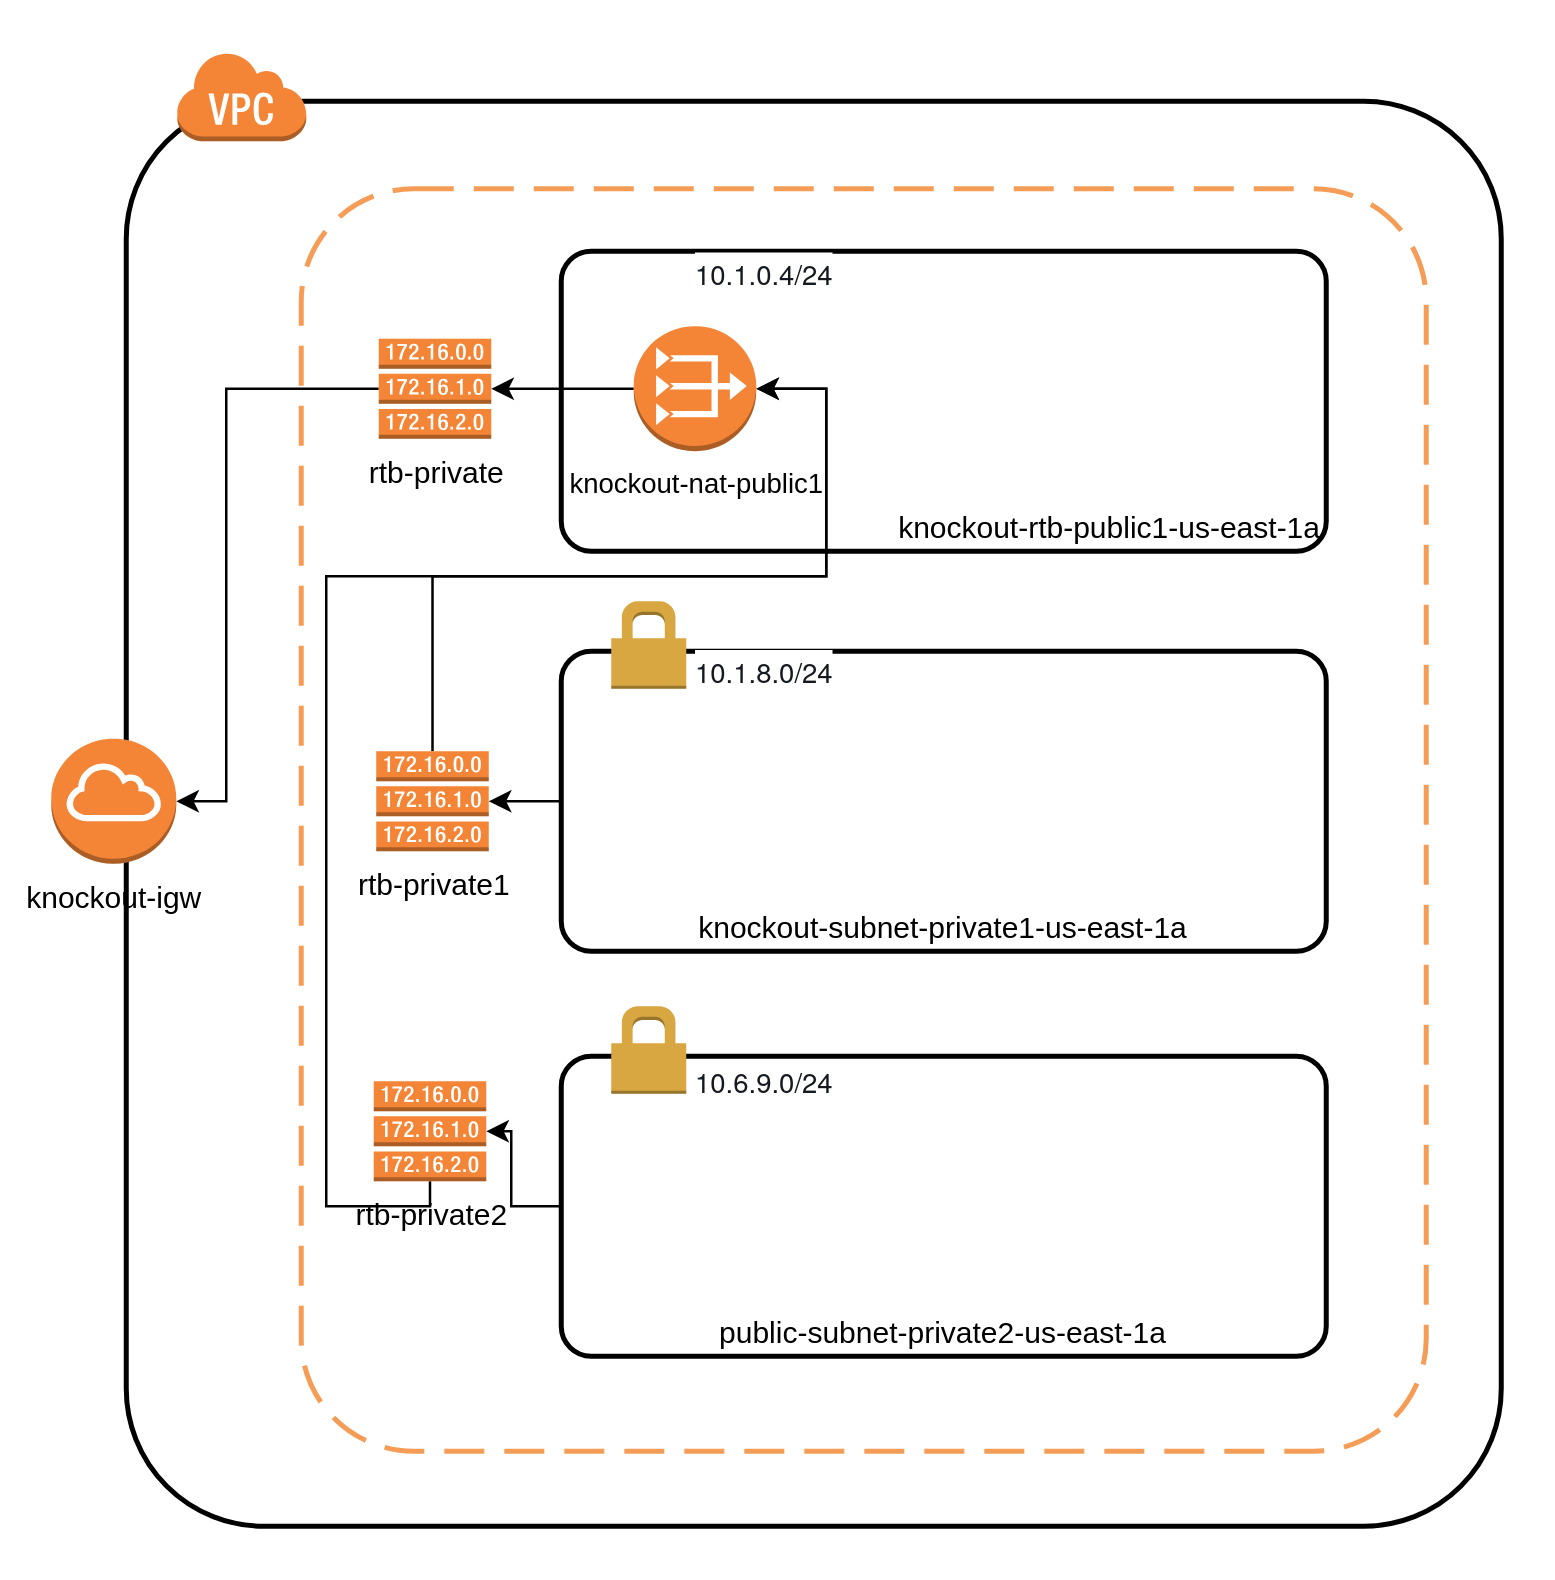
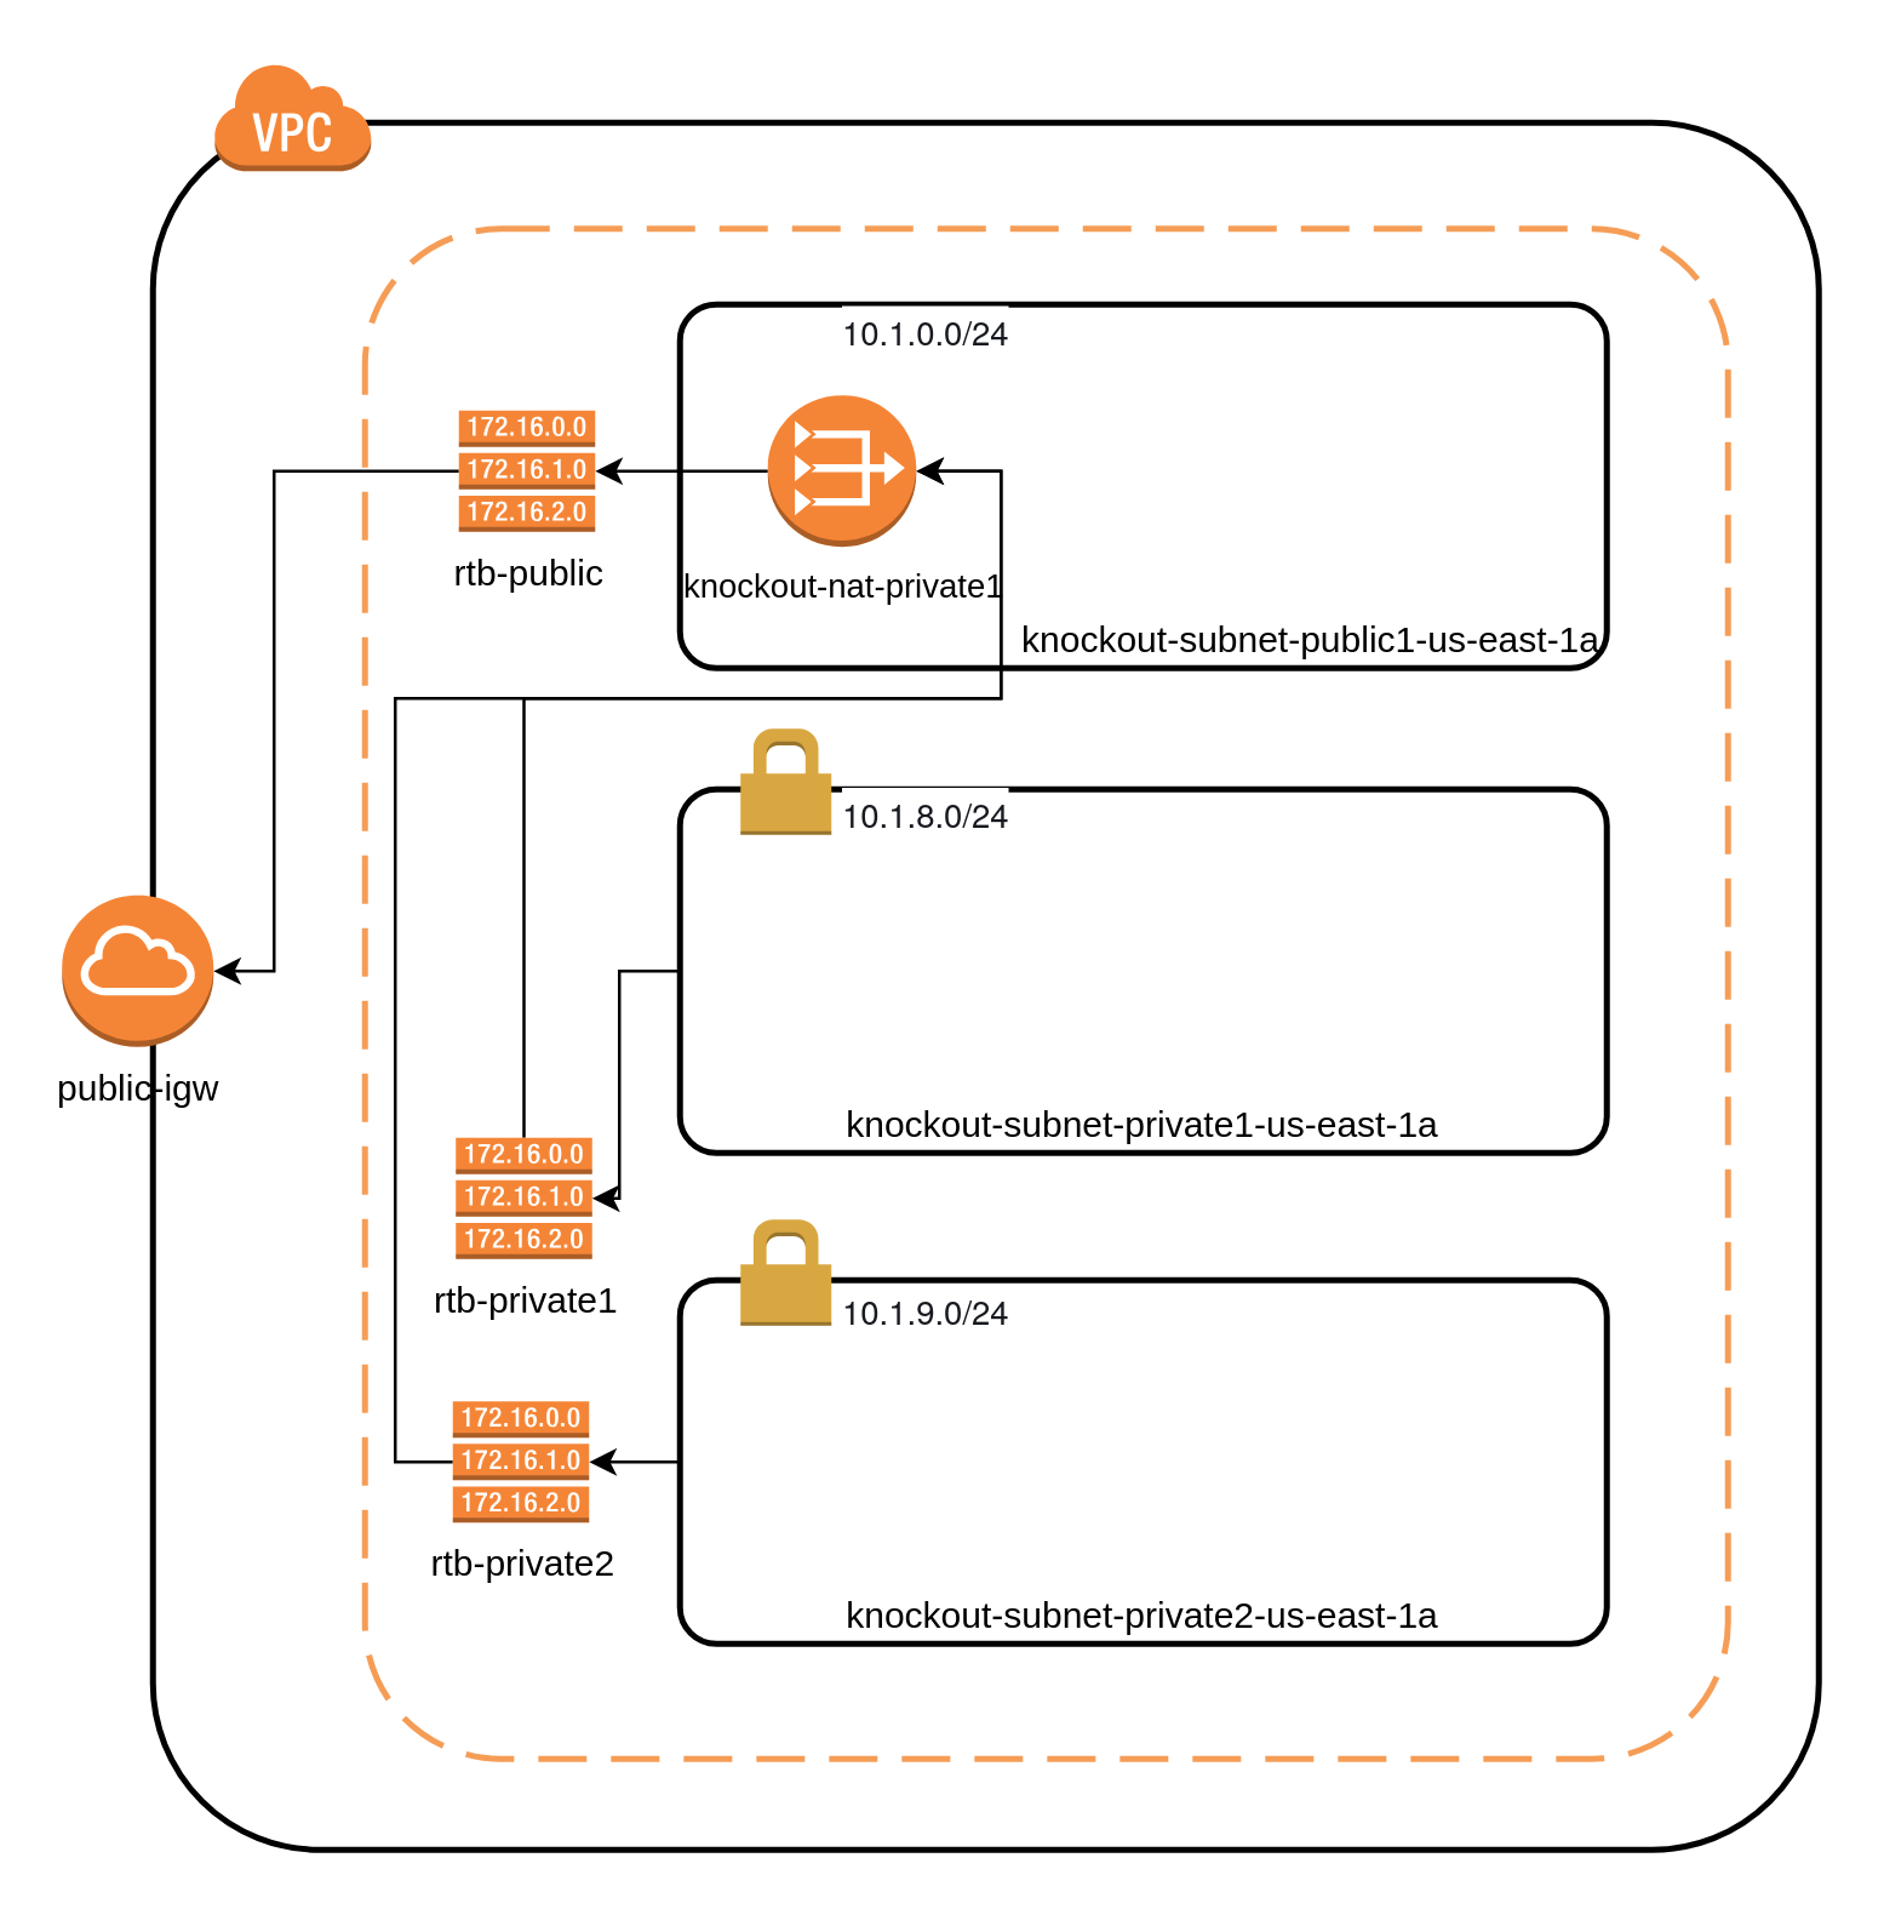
- <mxCell id="21" value="&lt;meta charset=&quot;utf-8&quot; style=&quot;font-size: 11px;&quot;&gt;&lt;span style=&quot;color: rgb(22, 25, 31); font-family: &amp;quot;Amazon Ember&amp;quot;, &amp;quot;Helvetica Neue&amp;quot;, Roboto, Arial, sans-serif; font-size: 11px; font-style: normal; font-variant-ligatures: normal; font-variant-caps: normal; font-weight: 400; letter-spacing: normal; orphans: 2; text-align: start; text-indent: 0px; text-transform: none; widows: 2; word-spacing: 0px; -webkit-text-stroke-width: 0px; background-color: rgb(255, 255, 255); text-decoration-thickness: initial; text-decoration-style: initial; text-decoration-color: initial; float: none; display: inline !important;&quot;&gt;10.1.0.4/24&lt;/span&gt;" style="text;whiteSpace=wrap;html=1;fontSize=11;" vertex="1" parent="1"><mxGeometry x="276" y="96" width="100" height="40" as="geometry" /></mxCell>
+ <mxCell id="21" value="&lt;meta charset=&quot;utf-8&quot; style=&quot;font-size: 11px;&quot;&gt;&lt;span style=&quot;color: rgb(22, 25, 31); font-family: &amp;quot;Amazon Ember&amp;quot;, &amp;quot;Helvetica Neue&amp;quot;, Roboto, Arial, sans-serif; font-size: 11px; font-style: normal; font-variant-ligatures: normal; font-variant-caps: normal; font-weight: 400; letter-spacing: normal; orphans: 2; text-align: start; text-indent: 0px; text-transform: none; widows: 2; word-spacing: 0px; -webkit-text-stroke-width: 0px; background-color: rgb(255, 255, 255); text-decoration-thickness: initial; text-decoration-style: initial; text-decoration-color: initial; float: none; display: inline !important;&quot;&gt;10.1.0.0/24&lt;/span&gt;" style="text;whiteSpace=wrap;html=1;fontSize=11;" vertex="1" parent="1"><mxGeometry x="276" y="96" width="100" height="40" as="geometry" /></mxCell>
- <mxCell id="18" value="rtb-private" style="outlineConnect=0;dashed=0;verticalLabelPosition=bottom;verticalAlign=top;align=center;html=1;shape=mxgraph.aws3.route_table;fillColor=#F58536;gradientColor=none;" vertex="1" parent="1"><mxGeometry x="151" y="135" width="45" height="40" as="geometry" /></mxCell>
+ <mxCell id="18" value="rtb-public" style="outlineConnect=0;dashed=0;verticalLabelPosition=bottom;verticalAlign=top;align=center;html=1;shape=mxgraph.aws3.route_table;fillColor=#F58536;gradientColor=none;" vertex="1" parent="1"><mxGeometry x="151" y="135" width="45" height="40" as="geometry" /></mxCell>
- <mxCell id="23" value="knockout-nat-public1" style="outlineConnect=0;dashed=0;verticalLabelPosition=bottom;verticalAlign=top;align=center;html=1;shape=mxgraph.aws3.vpc_nat_gateway;fillColor=#F58536;gradientColor=none;fontSize=11;" vertex="1" parent="1"><mxGeometry x="253" y="130" width="49" height="50" as="geometry" /></mxCell>
+ <mxCell id="23" value="knockout-nat-private1" style="outlineConnect=0;dashed=0;verticalLabelPosition=bottom;verticalAlign=top;align=center;html=1;shape=mxgraph.aws3.vpc_nat_gateway;fillColor=#F58536;gradientColor=none;fontSize=11;" vertex="1" parent="1"><mxGeometry x="253" y="130" width="49" height="50" as="geometry" /></mxCell>
- <mxCell id="5" value="knockout-rtb-public1-us-east-1a" style="rounded=1;arcSize=10;dashed=0;fillColor=none;gradientColor=none;strokeWidth=2;verticalAlign=bottom;align=right;" vertex="1" parent="1"><mxGeometry x="224" y="100" width="306" height="120" as="geometry" /></mxCell>
+ <mxCell id="5" value="knockout-subnet-public1-us-east-1a" style="rounded=1;arcSize=10;dashed=0;fillColor=none;gradientColor=none;strokeWidth=2;verticalAlign=bottom;align=right;" vertex="1" parent="1"><mxGeometry x="224" y="100" width="306" height="120" as="geometry" /></mxCell>
- <mxCell id="16" value="rtb-private1" style="outlineConnect=0;dashed=0;verticalLabelPosition=bottom;verticalAlign=top;align=center;html=1;shape=mxgraph.aws3.route_table;fillColor=#F58536;gradientColor=none;" vertex="1" parent="1"><mxGeometry x="150" y="300" width="45" height="40" as="geometry" /></mxCell>
+ <mxCell id="16" value="rtb-private1" style="outlineConnect=0;dashed=0;verticalLabelPosition=bottom;verticalAlign=top;align=center;html=1;shape=mxgraph.aws3.route_table;fillColor=#F58536;gradientColor=none;" vertex="1" parent="1"><mxGeometry x="150" y="375" width="45" height="40" as="geometry" /></mxCell>
- <mxCell id="12" value="knockout-igw" style="outlineConnect=0;dashed=0;verticalLabelPosition=bottom;verticalAlign=top;align=center;html=1;shape=mxgraph.aws3.internet_gateway;fillColor=#F58536;gradientColor=none;" vertex="1" parent="1"><mxGeometry x="20" y="295" width="50" height="50" as="geometry" /></mxCell>
+ <mxCell id="12" value="public-igw" style="outlineConnect=0;dashed=0;verticalLabelPosition=bottom;verticalAlign=top;align=center;html=1;shape=mxgraph.aws3.internet_gateway;fillColor=#F58536;gradientColor=none;" vertex="1" parent="1"><mxGeometry x="20" y="295" width="50" height="50" as="geometry" /></mxCell>
- <mxCell id="20" value="&lt;meta charset=&quot;utf-8&quot; style=&quot;font-size: 11px;&quot;&gt;&lt;span style=&quot;color: rgb(22, 25, 31); font-family: &amp;quot;Amazon Ember&amp;quot;, &amp;quot;Helvetica Neue&amp;quot;, Roboto, Arial, sans-serif; font-size: 11px; font-style: normal; font-variant-ligatures: normal; font-variant-caps: normal; font-weight: 400; letter-spacing: normal; orphans: 2; text-align: start; text-indent: 0px; text-transform: none; widows: 2; word-spacing: 0px; -webkit-text-stroke-width: 0px; background-color: rgb(255, 255, 255); text-decoration-thickness: initial; text-decoration-style: initial; text-decoration-color: initial; float: none; display: inline !important;&quot;&gt;10.6.9.0/24&lt;/span&gt;" style="text;whiteSpace=wrap;html=1;fontSize=11;" vertex="1" parent="1"><mxGeometry x="276" y="419" width="100" height="40" as="geometry" /></mxCell>
+ <mxCell id="20" value="&lt;meta charset=&quot;utf-8&quot; style=&quot;font-size: 11px;&quot;&gt;&lt;span style=&quot;color: rgb(22, 25, 31); font-family: &amp;quot;Amazon Ember&amp;quot;, &amp;quot;Helvetica Neue&amp;quot;, Roboto, Arial, sans-serif; font-size: 11px; font-style: normal; font-variant-ligatures: normal; font-variant-caps: normal; font-weight: 400; letter-spacing: normal; orphans: 2; text-align: start; text-indent: 0px; text-transform: none; widows: 2; word-spacing: 0px; -webkit-text-stroke-width: 0px; background-color: rgb(255, 255, 255); text-decoration-thickness: initial; text-decoration-style: initial; text-decoration-color: initial; float: none; display: inline !important;&quot;&gt;10.1.9.0/24&lt;/span&gt;" style="text;whiteSpace=wrap;html=1;fontSize=11;" vertex="1" parent="1"><mxGeometry x="276" y="419" width="100" height="40" as="geometry" /></mxCell>
- <mxCell id="14" value="rtb-private2" style="outlineConnect=0;dashed=0;verticalLabelPosition=bottom;verticalAlign=top;align=center;html=1;shape=mxgraph.aws3.route_table;fillColor=#F58536;gradientColor=none;" vertex="1" parent="1"><mxGeometry x="149" y="432" width="45" height="40" as="geometry" /></mxCell>
+ <mxCell id="14" value="rtb-private2" style="outlineConnect=0;dashed=0;verticalLabelPosition=bottom;verticalAlign=top;align=center;html=1;shape=mxgraph.aws3.route_table;fillColor=#F58536;gradientColor=none;" vertex="1" parent="1"><mxGeometry x="149" y="462" width="45" height="40" as="geometry" /></mxCell>
- <mxCell id="10" value="public-subnet-private2-us-east-1a" style="rounded=1;arcSize=10;dashed=0;fillColor=none;gradientColor=none;strokeWidth=2;verticalAlign=bottom;align=center;" vertex="1" parent="1"><mxGeometry x="224" y="422" width="306" height="120" as="geometry" /></mxCell>
+ <mxCell id="10" value="knockout-subnet-private2-us-east-1a" style="rounded=1;arcSize=10;dashed=0;fillColor=none;gradientColor=none;strokeWidth=2;verticalAlign=bottom;align=center;" vertex="1" parent="1"><mxGeometry x="224" y="422" width="306" height="120" as="geometry" /></mxCell>
